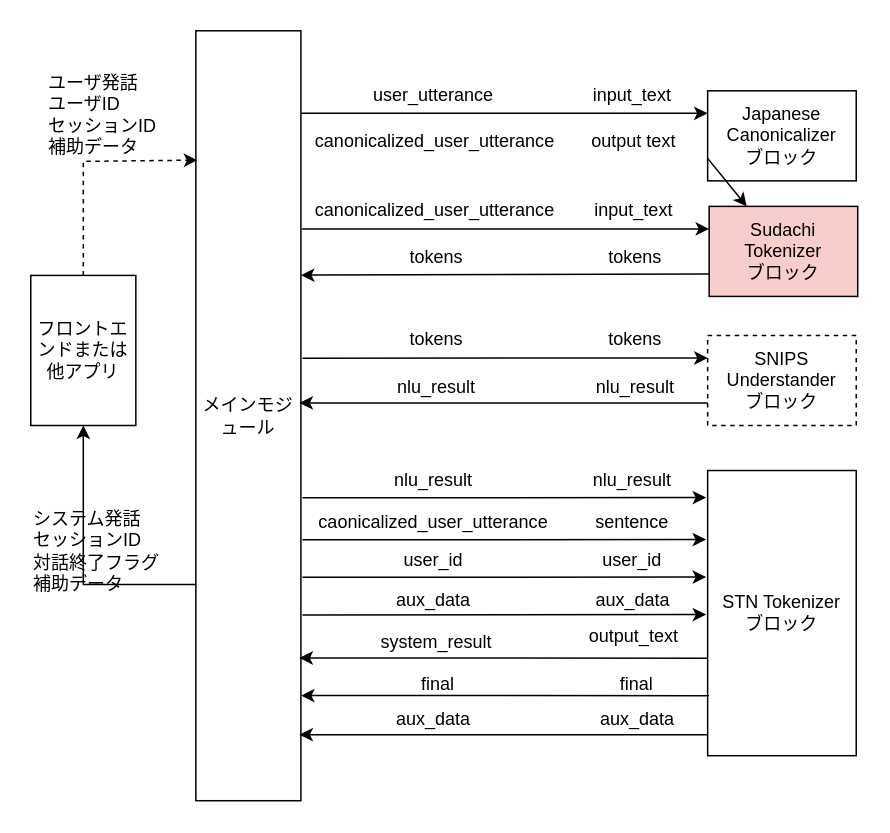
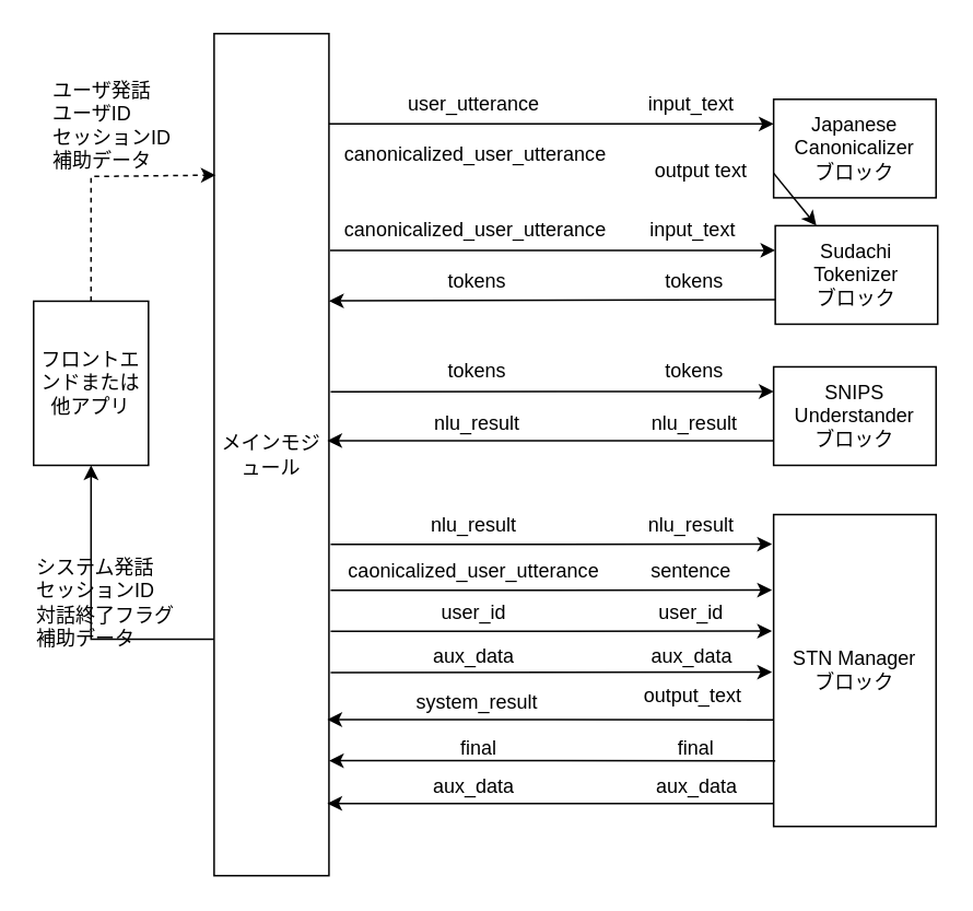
- <mxCell id="17" value="output text" style="text;html=1;strokeColor=none;fillColor=none;align=center;verticalAlign=middle;whiteSpace=wrap;rounded=0;" parent="1" vertex="1"><mxGeometry x="392" y="78.5" width="60" height="30" as="geometry" /></mxCell>
+ <mxCell id="17" value="output text" style="text;html=1;strokeColor=none;fillColor=none;align=center;verticalAlign=middle;whiteSpace=wrap;rounded=0;" parent="1" vertex="1"><mxGeometry x="397" y="88.5" width="60" height="30" as="geometry" /></mxCell>
- <mxCell id="36" value="Sudachi&lt;br&gt;Tokenizer&lt;br&gt;ブロック" style="rounded=0;whiteSpace=wrap;html=1;fillColor=#f8cecc;" parent="1" vertex="1"><mxGeometry x="472" y="137" width="99" height="60" as="geometry" /></mxCell>
+ <mxCell id="36" value="Sudachi&lt;br&gt;Tokenizer&lt;br&gt;ブロック" style="rounded=0;whiteSpace=wrap;html=1;" parent="1" vertex="1"><mxGeometry x="472" y="137" width="99" height="60" as="geometry" /></mxCell>
- <mxCell id="4" value="SNIPS &lt;br&gt;Understander&lt;br&gt;ブロック" style="rounded=0;whiteSpace=wrap;html=1;dashed=1;" parent="1" vertex="1"><mxGeometry x="471" y="223" width="99" height="60" as="geometry" /></mxCell>
+ <mxCell id="4" value="SNIPS &lt;br&gt;Understander&lt;br&gt;ブロック" style="rounded=0;whiteSpace=wrap;html=1;" parent="1" vertex="1"><mxGeometry x="471" y="223" width="99" height="60" as="geometry" /></mxCell>
- <mxCell id="5" value="STN Tokenizer&lt;br&gt;ブロック" style="rounded=0;whiteSpace=wrap;html=1;" parent="1" vertex="1"><mxGeometry x="471" y="313" width="99" height="190" as="geometry" /></mxCell>
+ <mxCell id="5" value="STN Manager&lt;br&gt;ブロック" style="rounded=0;whiteSpace=wrap;html=1;" parent="1" vertex="1"><mxGeometry x="471" y="313" width="99" height="190" as="geometry" /></mxCell>
